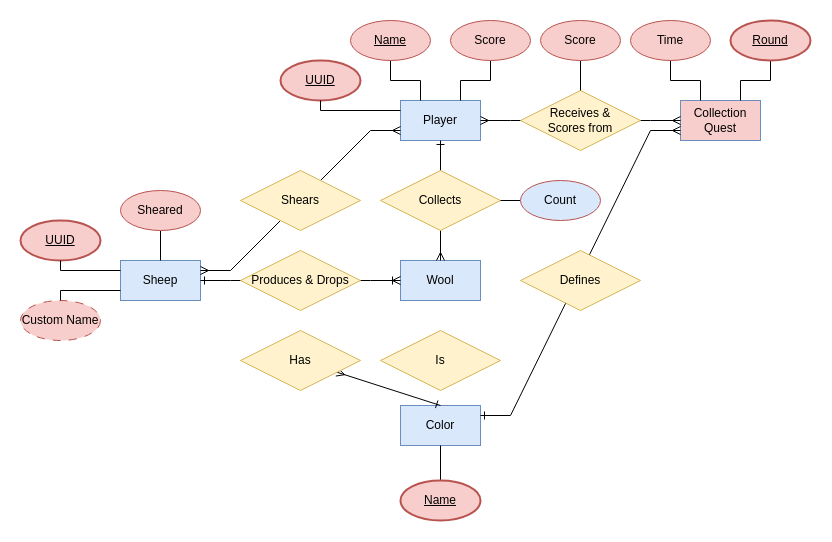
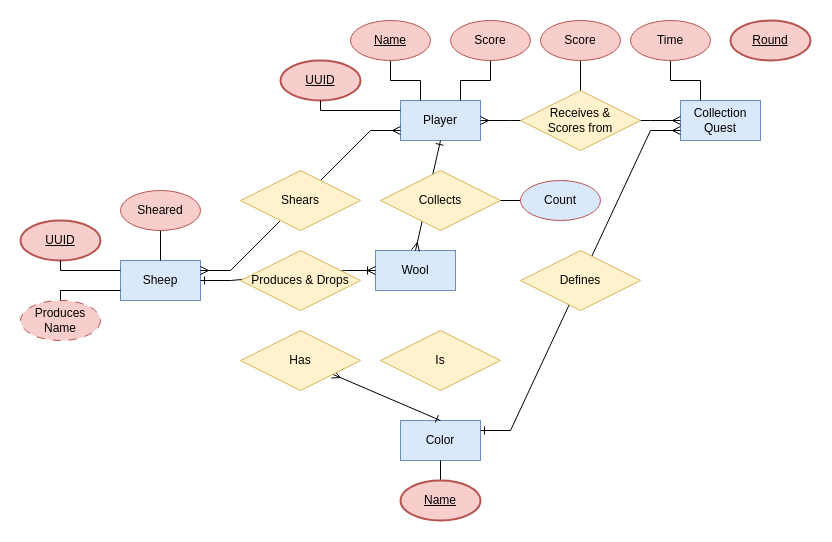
- <mxCell id="36" style="edgeStyle=orthogonalEdgeStyle;rounded=0;orthogonalLoop=1;jettySize=auto;html=1;exitX=0.5;exitY=1;exitDx=0;exitDy=0;entryX=0.75;entryY=0;entryDx=0;entryDy=0;endArrow=none;endFill=0;" edge="1" parent="1" source="37" target="15"><mxGeometry relative="1" as="geometry" /></mxCell>
- <mxCell id="15" value="Collection Quest" style="whiteSpace=wrap;html=1;align=center;fillColor=#f8cecc;strokeColor=#6c8ebf;" vertex="1" parent="1"><mxGeometry x="680" y="100" width="80" height="40" as="geometry" /></mxCell>
+ <mxCell id="15" value="Collection Quest" style="whiteSpace=wrap;html=1;align=center;fillColor=#dae8fc;strokeColor=#6c8ebf;" vertex="1" parent="1"><mxGeometry x="680" y="100" width="80" height="40" as="geometry" /></mxCell>
- <mxCell id="4" value="Wool" style="whiteSpace=wrap;html=1;align=center;fillColor=#dae8fc;strokeColor=#6c8ebf;" vertex="1" parent="1"><mxGeometry x="400" y="260" width="80" height="40" as="geometry" /></mxCell>
+ <mxCell id="4" value="Wool" style="whiteSpace=wrap;html=1;align=center;fillColor=#dae8fc;strokeColor=#6c8ebf;" vertex="1" parent="1"><mxGeometry x="375" y="250" width="80" height="40" as="geometry" /></mxCell>
- <mxCell id="23" value="Custom Name" style="ellipse;whiteSpace=wrap;html=1;align=center;fillColor=#f8cecc;strokeColor=#b85450;dashed=1;dashPattern=8 8;" vertex="1" parent="1"><mxGeometry x="20" y="300" width="80" height="40" as="geometry" /></mxCell>
+ <mxCell id="23" value="Produces Name" style="ellipse;whiteSpace=wrap;html=1;align=center;fillColor=#f8cecc;strokeColor=#b85450;dashed=1;dashPattern=8 8;" vertex="1" parent="1"><mxGeometry x="20" y="300" width="80" height="40" as="geometry" /></mxCell>
- <mxCell id="5" value="Color" style="whiteSpace=wrap;html=1;align=center;fillColor=#dae8fc;strokeColor=#6c8ebf;" vertex="1" parent="1"><mxGeometry x="400" y="405" width="80" height="40" as="geometry" /></mxCell>
+ <mxCell id="5" value="Color" style="whiteSpace=wrap;html=1;align=center;fillColor=#dae8fc;strokeColor=#6c8ebf;" vertex="1" parent="1"><mxGeometry x="400" y="420" width="80" height="40" as="geometry" /></mxCell>
